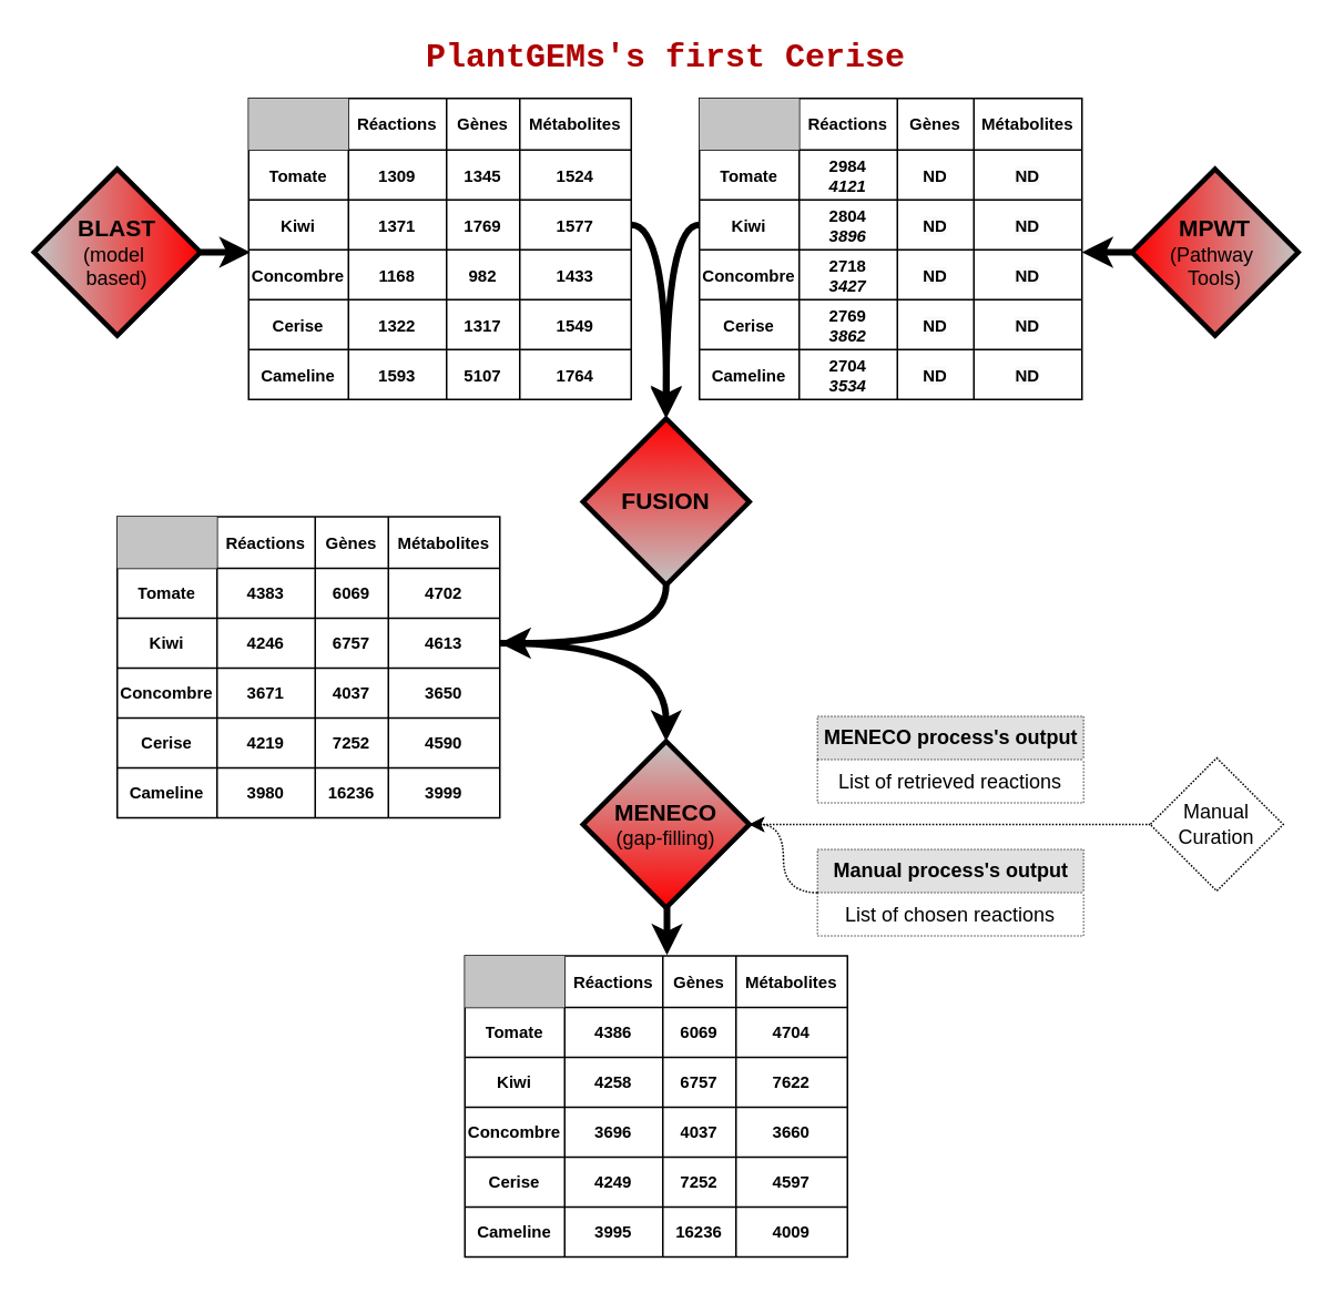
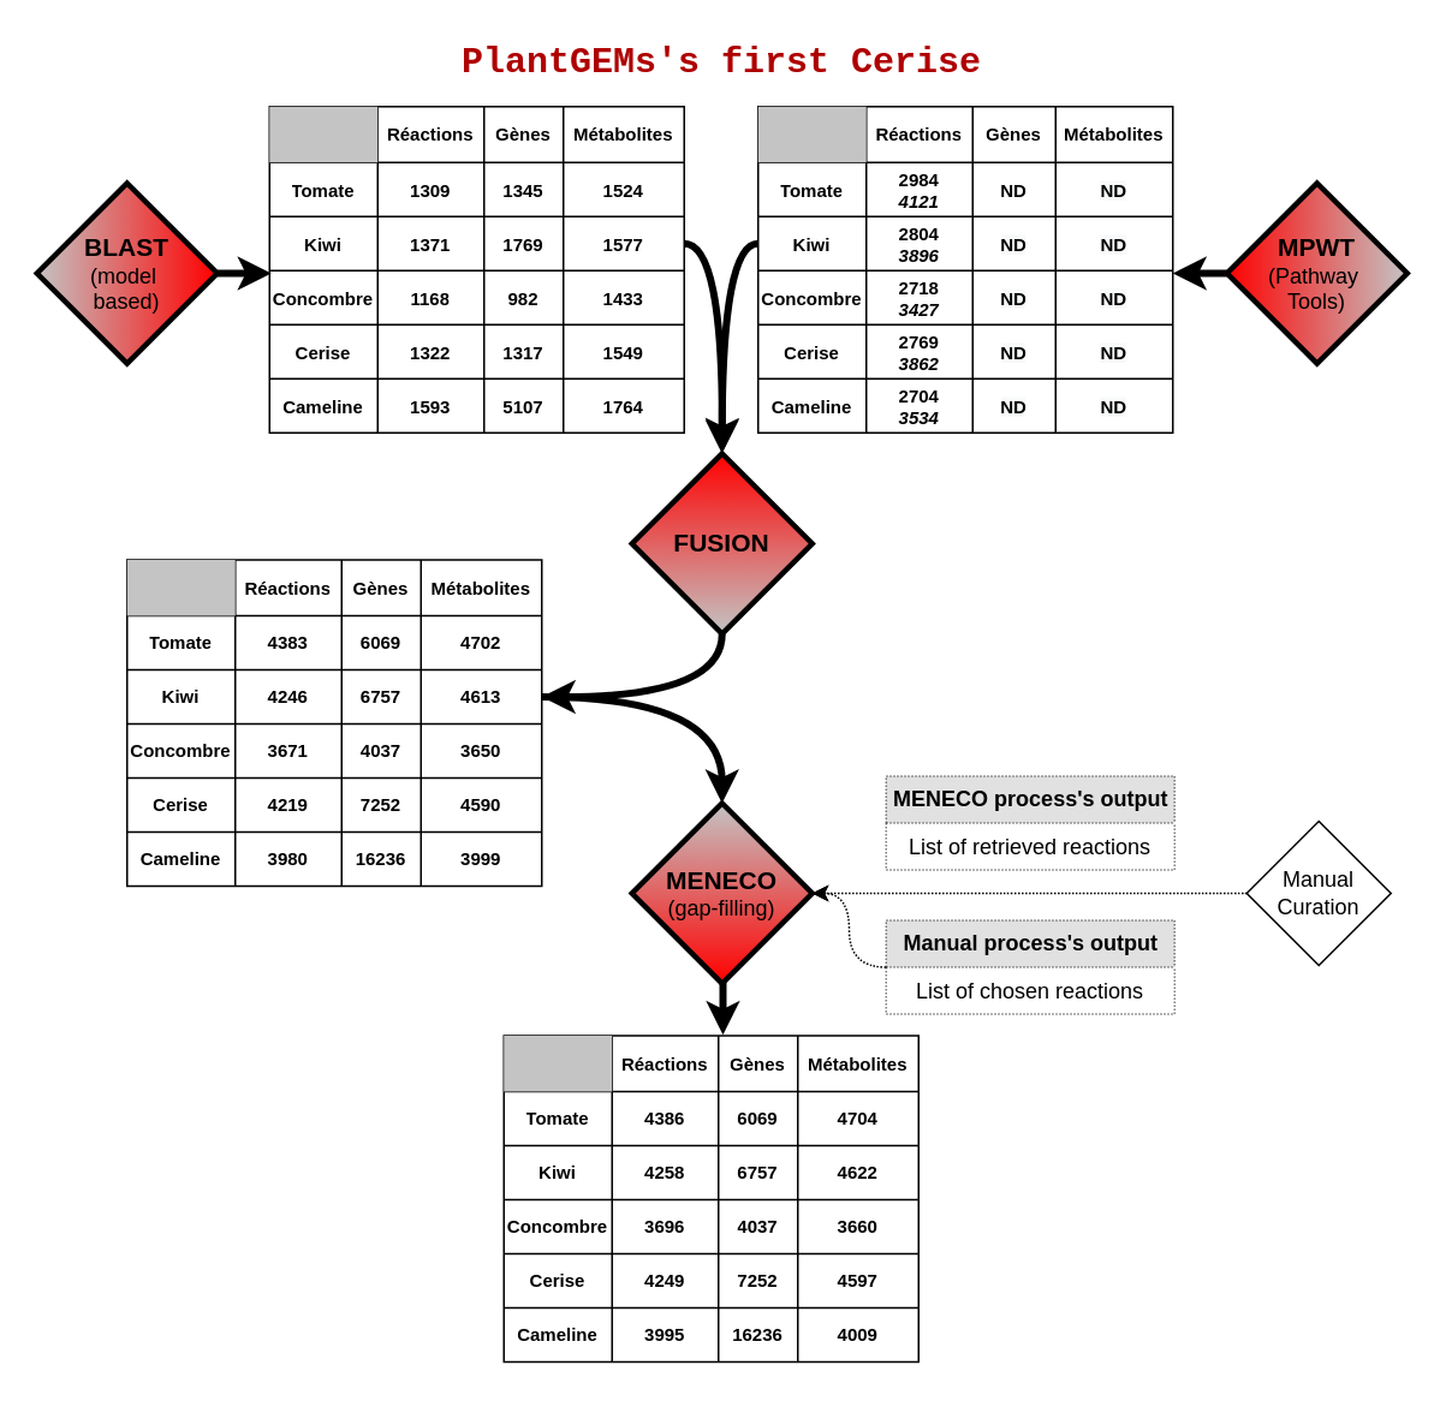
- <mxCell id="71" value="Manual Curation" style="rhombus;whiteSpace=wrap;html=1;gradientColor=none;fillColor=none;dashed=1;dashPattern=1 1;" vertex="1" parent="1"><mxGeometry x="691" y="455" width="80" height="80" as="geometry" /></mxCell>
+ <mxCell id="71" value="Manual Curation" style="rhombus;whiteSpace=wrap;html=1;gradientColor=none;fillColor=none;dashed=0;dashPattern=1 1;" vertex="1" parent="1"><mxGeometry x="691" y="455" width="80" height="80" as="geometry" /></mxCell>
- <mxCell id="98" value="7622" style="shape=partialRectangle;html=1;whiteSpace=wrap;connectable=0;overflow=hidden;fillColor=none;top=0;left=0;bottom=0;right=0;fontSize=10;fontStyle=1" vertex="1" parent="94"><mxGeometry x="163" width="67" height="30" as="geometry" /></mxCell>
+ <mxCell id="98" value="4622" style="shape=partialRectangle;html=1;whiteSpace=wrap;connectable=0;overflow=hidden;fillColor=none;top=0;left=0;bottom=0;right=0;fontSize=10;fontStyle=1" vertex="1" parent="94"><mxGeometry x="163" width="67" height="30" as="geometry" /></mxCell>
